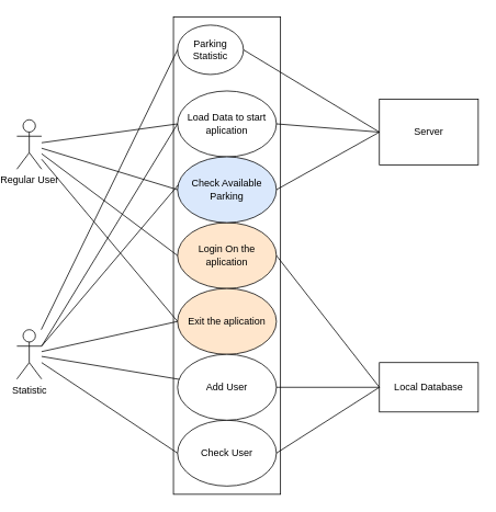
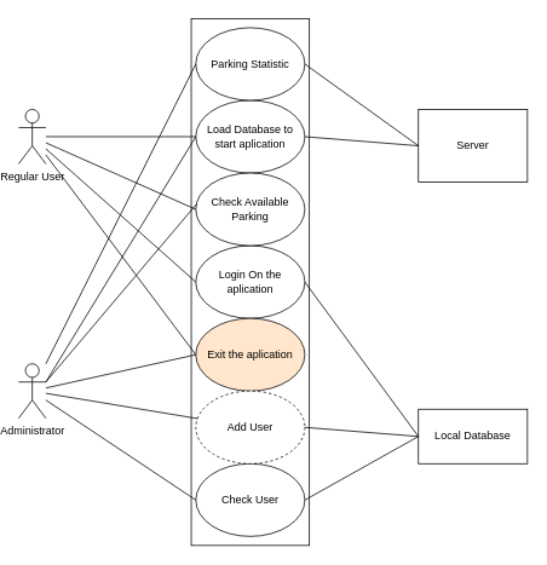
- <mxCell id="9" value="Parking Statistic" style="ellipse;whiteSpace=wrap;html=1;" vertex="1" parent="1"><mxGeometry x="215" y="30" width="80" height="60" as="geometry" /></mxCell>
+ <mxCell id="9" value="Parking Statistic" style="ellipse;whiteSpace=wrap;html=1;" vertex="1" parent="1"><mxGeometry x="215" y="30" width="120" height="80" as="geometry" /></mxCell>
- <mxCell id="4" value="Load Data to start aplication" style="ellipse;whiteSpace=wrap;html=1;" vertex="1" parent="1"><mxGeometry x="215" y="110" width="120" height="80" as="geometry" /></mxCell>
+ <mxCell id="4" value="Load Database to start aplication" style="ellipse;whiteSpace=wrap;html=1;" vertex="1" parent="1"><mxGeometry x="215" y="110" width="120" height="80" as="geometry" /></mxCell>
- <mxCell id="10" value="Regular User" style="shape=umlActor;verticalLabelPosition=bottom;verticalAlign=top;html=1;outlineConnect=0;" vertex="1" parent="1"><mxGeometry x="20" y="145" width="30" height="60" as="geometry" /></mxCell>
+ <mxCell id="10" value="Regular User" style="shape=umlActor;verticalLabelPosition=bottom;verticalAlign=top;html=1;outlineConnect=0;" vertex="1" parent="1"><mxGeometry x="20" y="120" width="30" height="60" as="geometry" /></mxCell>
- <mxCell id="23" value="" style="endArrow=none;html=1;rounded=0;entryX=0;entryY=0.5;entryDx=0;entryDy=0;exitX=1;exitY=0.5;exitDx=0;exitDy=0;" edge="1" parent="1" source="8" target="19"><mxGeometry width="50" height="50" relative="1" as="geometry"><mxPoint x="380" y="190" as="sourcePoint" /><mxPoint x="430" y="140" as="targetPoint" /></mxGeometry></mxCell>
- <mxCell id="8" value="Check Available Parking" style="ellipse;whiteSpace=wrap;html=1;fillColor=#dae8fc;" vertex="1" parent="1"><mxGeometry x="215" y="190" width="120" height="80" as="geometry" /></mxCell>
+ <mxCell id="8" value="Check Available Parking" style="ellipse;whiteSpace=wrap;html=1;" vertex="1" parent="1"><mxGeometry x="215" y="190" width="120" height="80" as="geometry" /></mxCell>
- <mxCell id="3" value="Login On the aplication" style="ellipse;whiteSpace=wrap;html=1;fillColor=#ffe6cc;" vertex="1" parent="1"><mxGeometry x="215" y="270" width="120" height="80" as="geometry" /></mxCell>
+ <mxCell id="3" value="Login On the aplication" style="ellipse;whiteSpace=wrap;html=1;" vertex="1" parent="1"><mxGeometry x="215" y="270" width="120" height="80" as="geometry" /></mxCell>
- <mxCell id="7" value="Add User" style="ellipse;whiteSpace=wrap;html=1;" vertex="1" parent="1"><mxGeometry x="215" y="430" width="120" height="80" as="geometry" /></mxCell>
+ <mxCell id="7" value="Add User" style="ellipse;whiteSpace=wrap;html=1;dashed=1;" vertex="1" parent="1"><mxGeometry x="215" y="430" width="120" height="80" as="geometry" /></mxCell>
- <mxCell id="20" value="Local Database" style="rounded=0;whiteSpace=wrap;html=1;" vertex="1" parent="1"><mxGeometry x="460" y="440" width="120" height="60" as="geometry" /></mxCell>
+ <mxCell id="20" value="Local Database" style="rounded=0;whiteSpace=wrap;html=1;" vertex="1" parent="1"><mxGeometry x="460" y="450" width="120" height="60" as="geometry" /></mxCell>
- <mxCell id="11" value="Statistic" style="shape=umlActor;verticalLabelPosition=bottom;verticalAlign=top;html=1;outlineConnect=0;" vertex="1" parent="1"><mxGeometry x="20" y="400" width="30" height="60" as="geometry" /></mxCell>
+ <mxCell id="11" value="Administrator" style="shape=umlActor;verticalLabelPosition=bottom;verticalAlign=top;html=1;outlineConnect=0;" vertex="1" parent="1"><mxGeometry x="20" y="400" width="30" height="60" as="geometry" /></mxCell>
